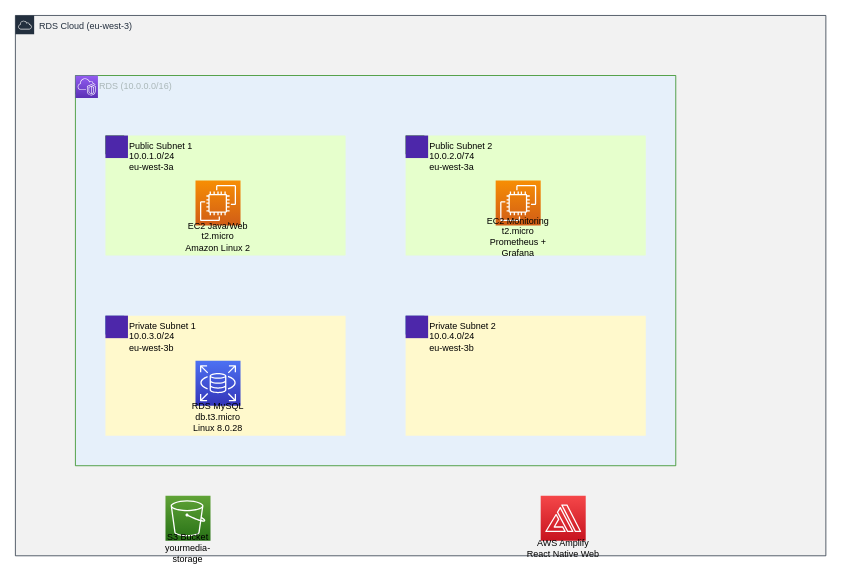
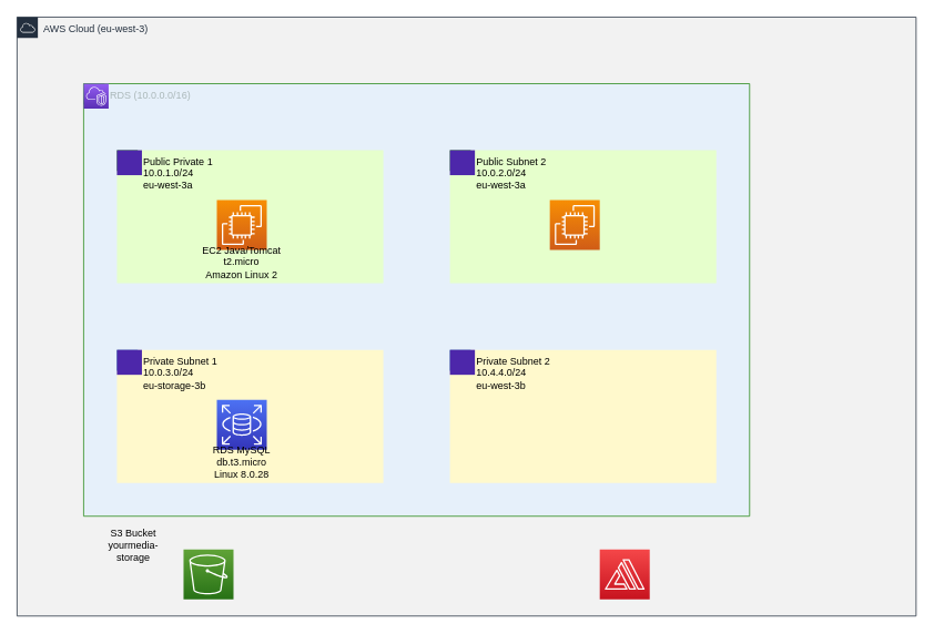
- <mxCell id="2" value="RDS Cloud (eu-west-3)" style="points=[[0,0],[0.25,0],[0.5,0],[0.75,0],[1,0],[1,0.25],[1,0.5],[1,0.75],[1,1],[0.75,1],[0.5,1],[0.25,1],[0,1],[0,0.75],[0,0.5],[0,0.25]];outlineConnect=0;gradientColor=none;html=1;whiteSpace=wrap;fontSize=12;fontStyle=0;container=1;pointerEvents=0;collapsible=0;recursiveResize=0;shape=mxgraph.aws4.group;grIcon=mxgraph.aws4.group_aws_cloud;strokeColor=#232F3E;fillColor=#F2F2F2;verticalAlign=top;align=left;spacingLeft=30;fontColor=#232F3E;dashed=0;" vertex="1" parent="1"><mxGeometry x="20" y="20" width="1080" height="720" as="geometry" /></mxCell>
+ <mxCell id="2" value="AWS Cloud (eu-west-3)" style="points=[[0,0],[0.25,0],[0.5,0],[0.75,0],[1,0],[1,0.25],[1,0.5],[1,0.75],[1,1],[0.75,1],[0.5,1],[0.25,1],[0,1],[0,0.75],[0,0.5],[0,0.25]];outlineConnect=0;gradientColor=none;html=1;whiteSpace=wrap;fontSize=12;fontStyle=0;container=1;pointerEvents=0;collapsible=0;recursiveResize=0;shape=mxgraph.aws4.group;grIcon=mxgraph.aws4.group_aws_cloud;strokeColor=#232F3E;fillColor=#F2F2F2;verticalAlign=top;align=left;spacingLeft=30;fontColor=#232F3E;dashed=0;" vertex="1" parent="1"><mxGeometry x="20" y="20" width="1080" height="720" as="geometry" /></mxCell>
- <mxCell id="5" value="Public Subnet 1&#10;10.0.1.0/24&#10;eu-west-3a" style="points=[[0,0],[0.25,0],[0.5,0],[0.75,0],[1,0],[1,0.25],[1,0.5],[1,0.75],[1,1],[0.75,1],[0.5,1],[0.25,1],[0,1],[0,0.75],[0,0.5],[0,0.25]];outlineConnect=0;gradientColor=none;html=1;whiteSpace=wrap;fontSize=12;fontStyle=0;container=1;pointerEvents=0;collapsible=0;recursiveResize=0;shape=mxgraph.aws4.group;grIcon=mxgraph.aws4.group_security_group;grStroke=0;strokeColor=#248814;fillColor=#E6FFCC;verticalAlign=top;align=left;spacingLeft=30;fontColor=#000000;dashed=0;" vertex="1" parent="3"><mxGeometry x="40" y="80" width="320" height="160" as="geometry" /></mxCell>
+ <mxCell id="5" value="Public Private 1&#10;10.0.1.0/24&#10;eu-west-3a" style="points=[[0,0],[0.25,0],[0.5,0],[0.75,0],[1,0],[1,0.25],[1,0.5],[1,0.75],[1,1],[0.75,1],[0.5,1],[0.25,1],[0,1],[0,0.75],[0,0.5],[0,0.25]];outlineConnect=0;gradientColor=none;html=1;whiteSpace=wrap;fontSize=12;fontStyle=0;container=1;pointerEvents=0;collapsible=0;recursiveResize=0;shape=mxgraph.aws4.group;grIcon=mxgraph.aws4.group_security_group;grStroke=0;strokeColor=#248814;fillColor=#E6FFCC;verticalAlign=top;align=left;spacingLeft=30;fontColor=#000000;dashed=0;" vertex="1" parent="3"><mxGeometry x="40" y="80" width="320" height="160" as="geometry" /></mxCell>
- <mxCell id="9" value="Public Subnet 2&#10;10.0.2.0/74&#10;eu-west-3a" style="points=[[0,0],[0.25,0],[0.5,0],[0.75,0],[1,0],[1,0.25],[1,0.5],[1,0.75],[1,1],[0.75,1],[0.5,1],[0.25,1],[0,1],[0,0.75],[0,0.5],[0,0.25]];outlineConnect=0;gradientColor=none;html=1;whiteSpace=wrap;fontSize=12;fontStyle=0;container=1;pointerEvents=0;collapsible=0;recursiveResize=0;shape=mxgraph.aws4.group;grIcon=mxgraph.aws4.group_security_group;grStroke=0;strokeColor=#248814;fillColor=#E6FFCC;verticalAlign=top;align=left;spacingLeft=30;fontColor=#000000;dashed=0;" vertex="1" parent="3"><mxGeometry x="440" y="80" width="320" height="160" as="geometry" /></mxCell>
+ <mxCell id="9" value="Public Subnet 2&#10;10.0.2.0/24&#10;eu-west-3a" style="points=[[0,0],[0.25,0],[0.5,0],[0.75,0],[1,0],[1,0.25],[1,0.5],[1,0.75],[1,1],[0.75,1],[0.5,1],[0.25,1],[0,1],[0,0.75],[0,0.5],[0,0.25]];outlineConnect=0;gradientColor=none;html=1;whiteSpace=wrap;fontSize=12;fontStyle=0;container=1;pointerEvents=0;collapsible=0;recursiveResize=0;shape=mxgraph.aws4.group;grIcon=mxgraph.aws4.group_security_group;grStroke=0;strokeColor=#248814;fillColor=#E6FFCC;verticalAlign=top;align=left;spacingLeft=30;fontColor=#000000;dashed=0;" vertex="1" parent="3"><mxGeometry x="440" y="80" width="320" height="160" as="geometry" /></mxCell>
- <mxCell id="8" value="EC2 Java/Web&#10;t2.micro&#10;Amazon Linux 2" style="text;html=1;strokeColor=none;fillColor=none;align=center;verticalAlign=middle;whiteSpace=wrap;rounded=0;" vertex="1" parent="5"><mxGeometry x="100" y="120" width="100" height="30" as="geometry" /></mxCell>
+ <mxCell id="8" value="EC2 Java/Tomcat&#10;t2.micro&#10;Amazon Linux 2" style="text;html=1;strokeColor=none;fillColor=none;align=center;verticalAlign=middle;whiteSpace=wrap;rounded=0;" vertex="1" parent="5"><mxGeometry x="100" y="120" width="100" height="30" as="geometry" /></mxCell>
- <mxCell id="12" value="EC2 Monitoring&#10;t2.micro&#10;Prometheus + Grafana" style="text;html=1;strokeColor=none;fillColor=none;align=center;verticalAlign=middle;whiteSpace=wrap;rounded=0;" vertex="1" parent="9"><mxGeometry x="100" y="120" width="100" height="30" as="geometry" /></mxCell>
- <mxCell id="13" value="Private Subnet 1&#10;10.0.3.0/24&#10;eu-west-3b" style="points=[[0,0],[0.25,0],[0.5,0],[0.75,0],[1,0],[1,0.25],[1,0.5],[1,0.75],[1,1],[0.75,1],[0.5,1],[0.25,1],[0,1],[0,0.75],[0,0.5],[0,0.25]];outlineConnect=0;gradientColor=none;html=1;whiteSpace=wrap;fontSize=12;fontStyle=0;container=1;pointerEvents=0;collapsible=0;recursiveResize=0;shape=mxgraph.aws4.group;grIcon=mxgraph.aws4.group_security_group;grStroke=0;strokeColor=#147EBA;fillColor=#FFF9CC;verticalAlign=top;align=left;spacingLeft=30;fontColor=#000000;dashed=0;" vertex="1" parent="3"><mxGeometry x="40" y="320" width="320" height="160" as="geometry" /></mxCell>
+ <mxCell id="13" value="Private Subnet 1&#10;10.0.3.0/24&#10;eu-storage-3b" style="points=[[0,0],[0.25,0],[0.5,0],[0.75,0],[1,0],[1,0.25],[1,0.5],[1,0.75],[1,1],[0.75,1],[0.5,1],[0.25,1],[0,1],[0,0.75],[0,0.5],[0,0.25]];outlineConnect=0;gradientColor=none;html=1;whiteSpace=wrap;fontSize=12;fontStyle=0;container=1;pointerEvents=0;collapsible=0;recursiveResize=0;shape=mxgraph.aws4.group;grIcon=mxgraph.aws4.group_security_group;grStroke=0;strokeColor=#147EBA;fillColor=#FFF9CC;verticalAlign=top;align=left;spacingLeft=30;fontColor=#000000;dashed=0;" vertex="1" parent="3"><mxGeometry x="40" y="320" width="320" height="160" as="geometry" /></mxCell>
- <mxCell id="17" value="Private Subnet 2&#10;10.0.4.0/24&#10;eu-west-3b" style="points=[[0,0],[0.25,0],[0.5,0],[0.75,0],[1,0],[1,0.25],[1,0.5],[1,0.75],[1,1],[0.75,1],[0.5,1],[0.25,1],[0,1],[0,0.75],[0,0.5],[0,0.25]];outlineConnect=0;gradientColor=none;html=1;whiteSpace=wrap;fontSize=12;fontStyle=0;container=1;pointerEvents=0;collapsible=0;recursiveResize=0;shape=mxgraph.aws4.group;grIcon=mxgraph.aws4.group_security_group;grStroke=0;strokeColor=#147EBA;fillColor=#FFF9CC;verticalAlign=top;align=left;spacingLeft=30;fontColor=#000000;dashed=0;" vertex="1" parent="3"><mxGeometry x="440" y="320" width="320" height="160" as="geometry" /></mxCell>
+ <mxCell id="17" value="Private Subnet 2&#10;10.4.4.0/24&#10;eu-west-3b" style="points=[[0,0],[0.25,0],[0.5,0],[0.75,0],[1,0],[1,0.25],[1,0.5],[1,0.75],[1,1],[0.75,1],[0.5,1],[0.25,1],[0,1],[0,0.75],[0,0.5],[0,0.25]];outlineConnect=0;gradientColor=none;html=1;whiteSpace=wrap;fontSize=12;fontStyle=0;container=1;pointerEvents=0;collapsible=0;recursiveResize=0;shape=mxgraph.aws4.group;grIcon=mxgraph.aws4.group_security_group;grStroke=0;strokeColor=#147EBA;fillColor=#FFF9CC;verticalAlign=top;align=left;spacingLeft=30;fontColor=#000000;dashed=0;" vertex="1" parent="3"><mxGeometry x="440" y="320" width="320" height="160" as="geometry" /></mxCell>
- <mxCell id="20" value="S3 Bucket&#10;yourmedia-storage" style="text;html=1;strokeColor=none;fillColor=none;align=center;verticalAlign=middle;whiteSpace=wrap;rounded=0;" vertex="1" parent="2"><mxGeometry x="180" y="700" width="100" height="20" as="geometry" /></mxCell>
+ <mxCell id="20" value="S3 Bucket&#10;yourmedia-storage" style="text;html=1;strokeColor=none;fillColor=none;align=center;verticalAlign=middle;whiteSpace=wrap;rounded=0;" vertex="1" parent="2"><mxGeometry x="90" y="625" width="100" height="20" as="geometry" /></mxCell>
- <mxCell id="22" value="AWS Amplify&#10;React Native Web" style="text;html=1;strokeColor=none;fillColor=none;align=center;verticalAlign=middle;whiteSpace=wrap;rounded=0;" vertex="1" parent="2"><mxGeometry x="680" y="700" width="100" height="20" as="geometry" /></mxCell>
